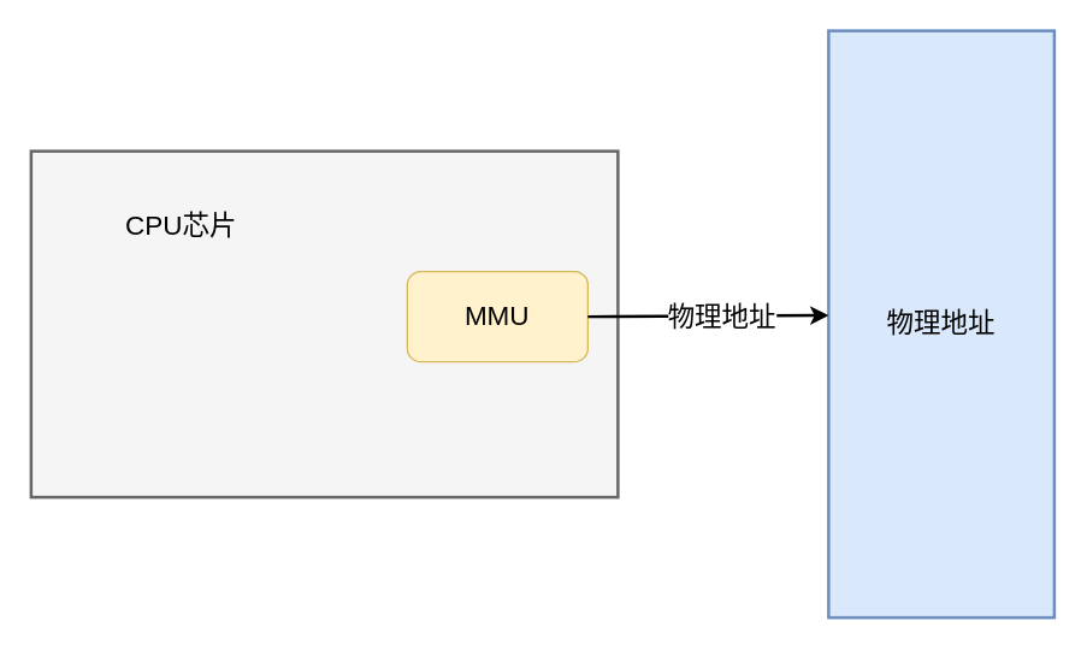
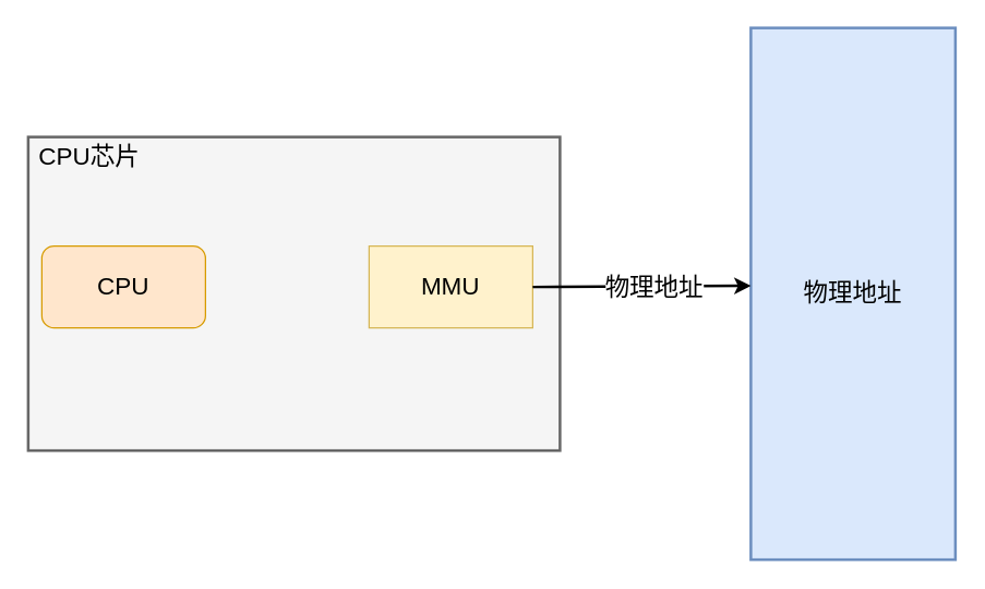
- <mxCell id="8" value="CPU芯片" style="text;html=1;strokeColor=none;fillColor=none;align=center;verticalAlign=middle;whiteSpace=wrap;rounded=0;fontSize=18;" vertex="1" parent="1"><mxGeometry x="75" y="135" width="90" height="30" as="geometry" /></mxCell>
+ <mxCell id="8" value="CPU芯片" style="text;html=1;strokeColor=none;fillColor=none;align=center;verticalAlign=middle;whiteSpace=wrap;rounded=0;fontSize=18;" vertex="1" parent="1"><mxGeometry x="20" y="100" width="90" height="30" as="geometry" /></mxCell>
+ <mxCell id="3" value="CPU" style="rounded=1;whiteSpace=wrap;html=1;fontSize=18;fillColor=#ffe6cc;strokeColor=#d79b00;" vertex="1" parent="1"><mxGeometry x="30" y="180" width="120" height="60" as="geometry" /></mxCell>
- <mxCell id="5" value="MMU" style="rounded=1;whiteSpace=wrap;html=1;fontSize=18;fillColor=#fff2cc;strokeColor=#d6b656;" vertex="1" parent="1"><mxGeometry x="270" y="180" width="120" height="60" as="geometry" /></mxCell>
+ <mxCell id="5" value="MMU" style="whiteSpace=wrap;html=1;fontSize=18;fillColor=#fff2cc;strokeColor=#d6b656;rounded=0;" vertex="1" parent="1"><mxGeometry x="270" y="180" width="120" height="60" as="geometry" /></mxCell>
